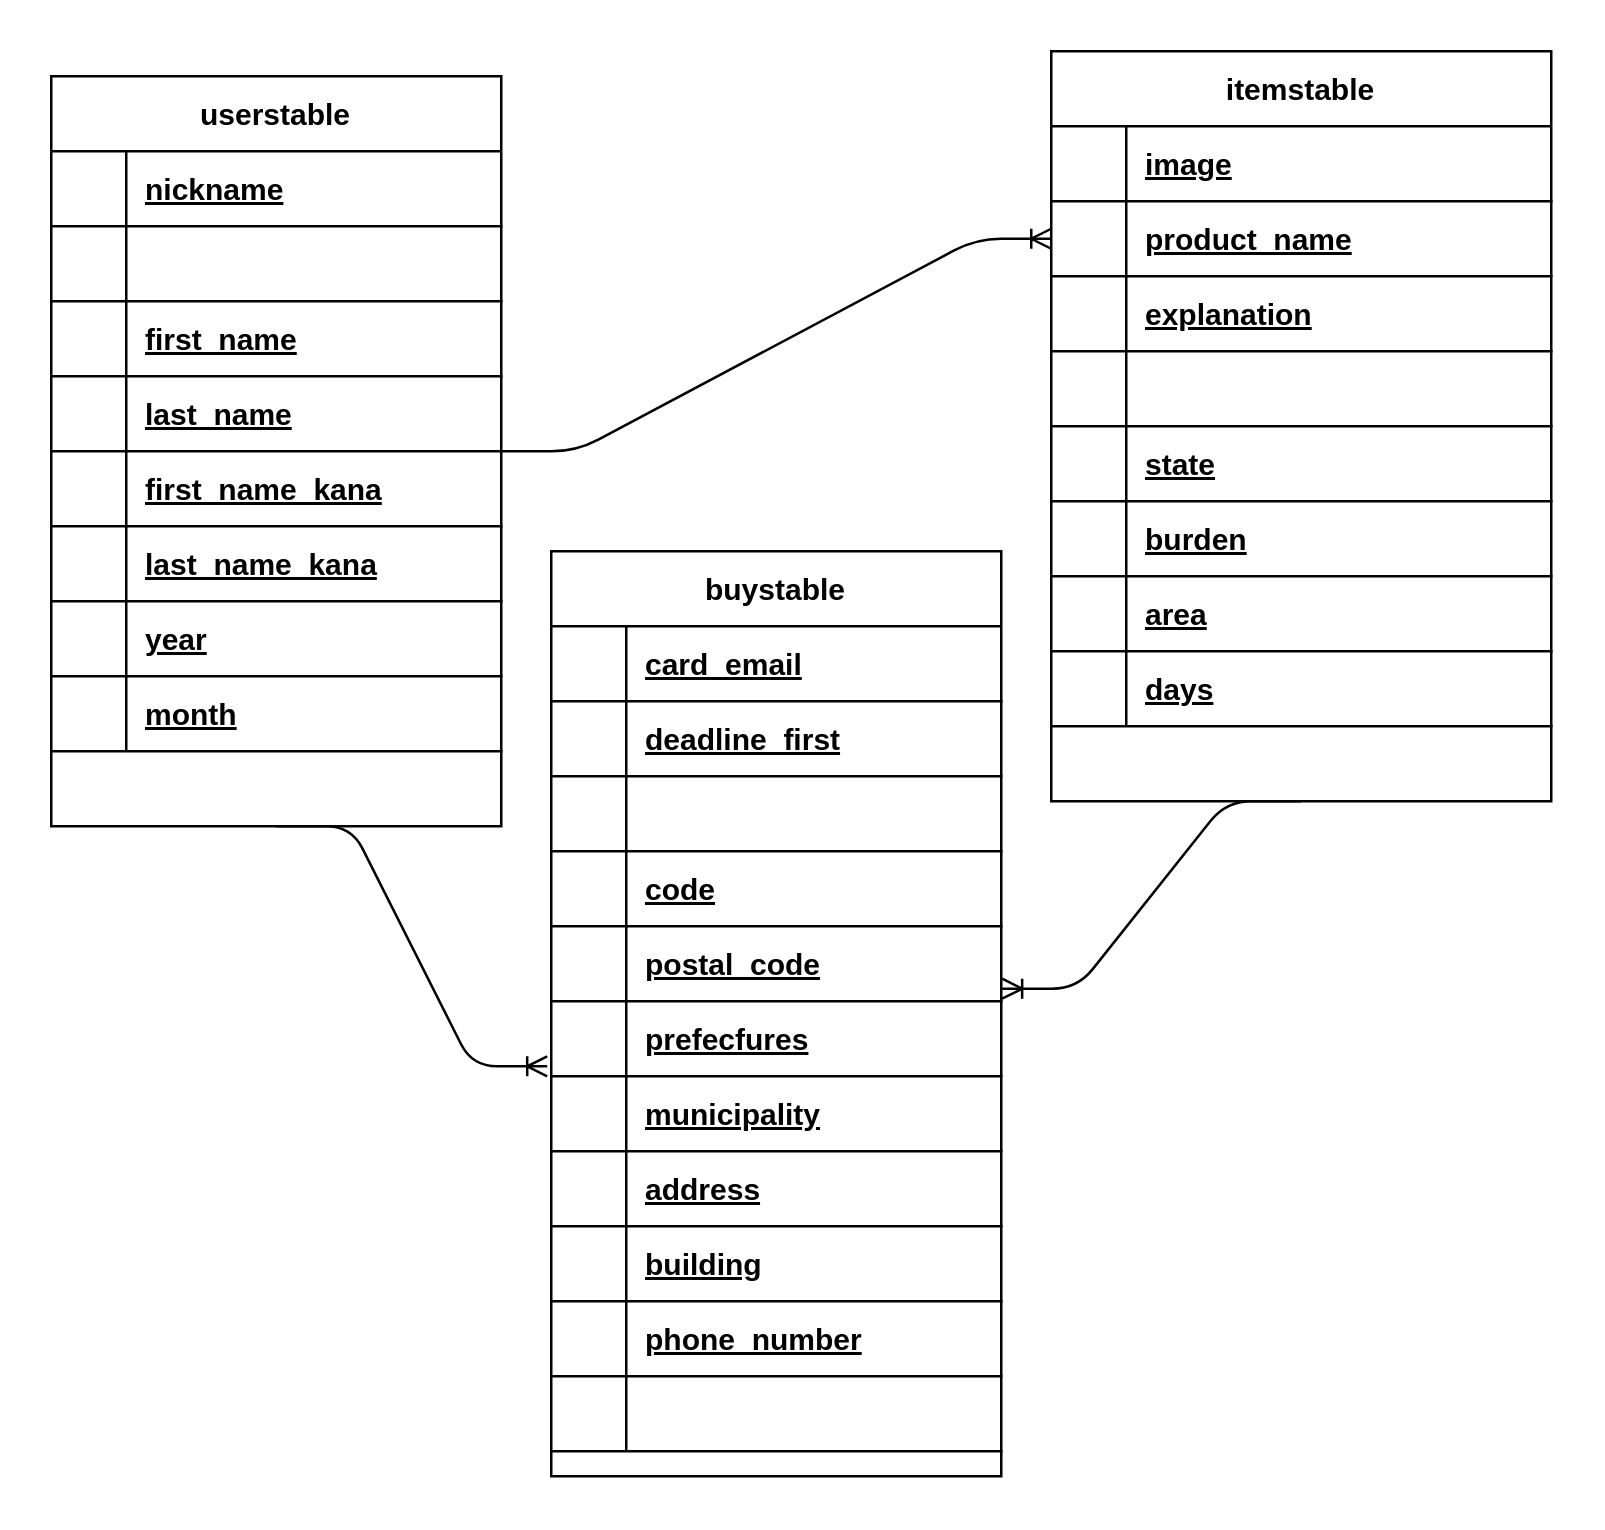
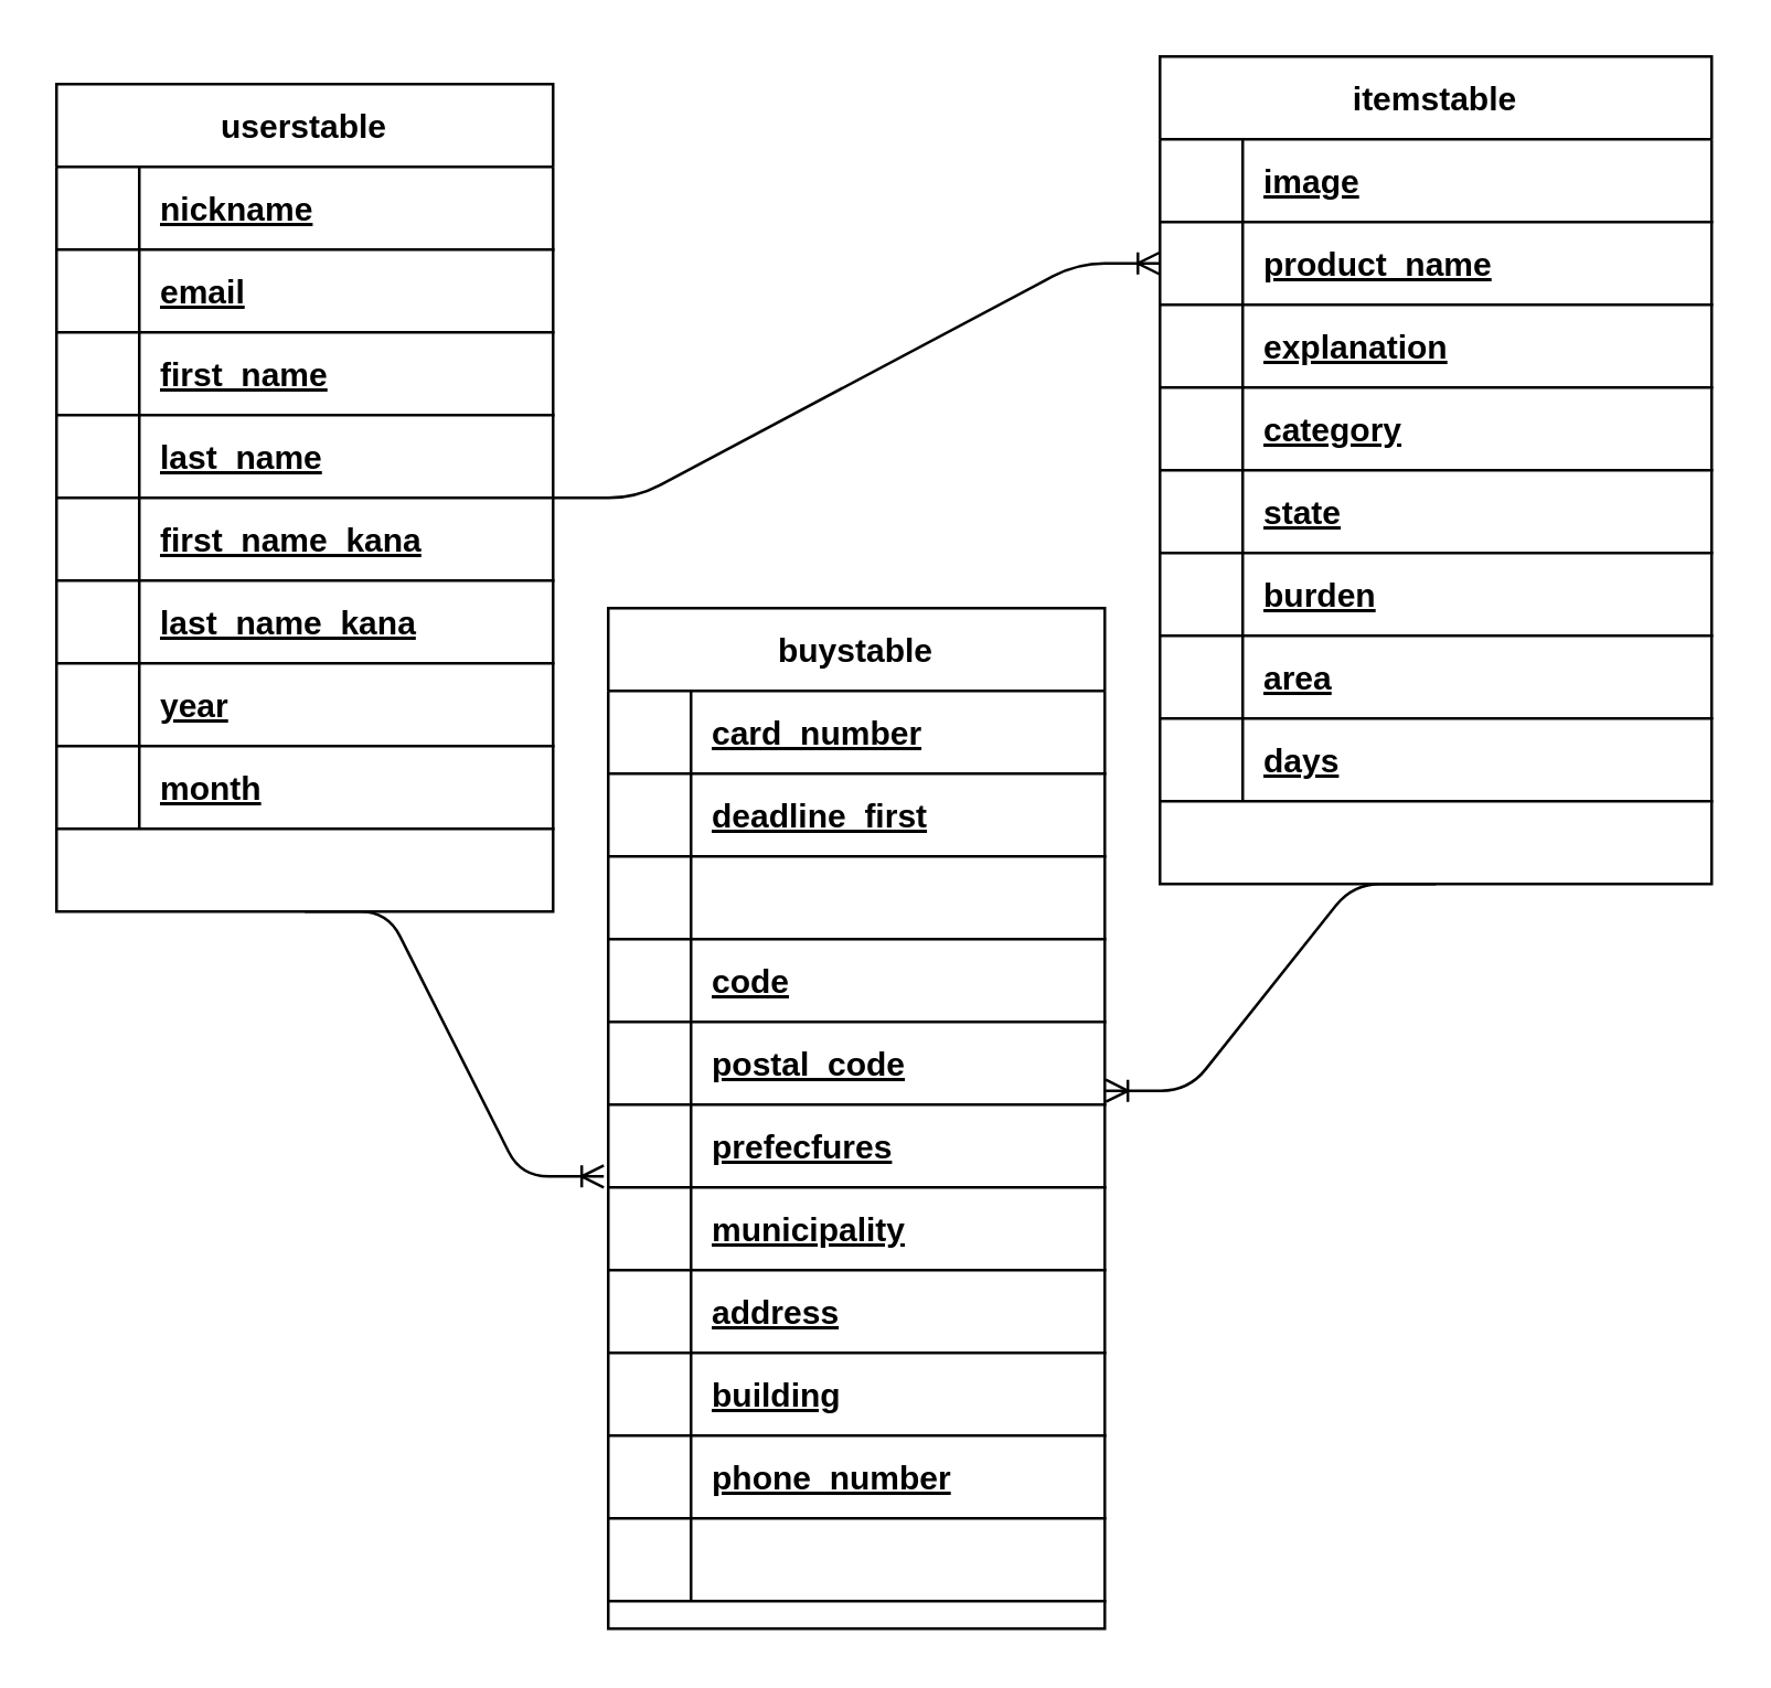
+ <mxCell id="33" value="email" style="shape=partialRectangle;connectable=0;fillColor=none;top=0;left=0;bottom=0;right=0;align=left;spacingLeft=6;fontStyle=5;overflow=hidden;" vertex="1" parent="31"><mxGeometry x="30" width="150" height="30" as="geometry" /></mxCell>
+ <mxCell id="14" value="category" style="shape=partialRectangle;connectable=0;fillColor=none;top=0;left=0;bottom=0;right=0;align=left;spacingLeft=6;fontStyle=5;overflow=hidden;" parent="12" vertex="1"><mxGeometry x="30" width="170" height="30" as="geometry" /></mxCell>
- <mxCell id="55" value="card_email" style="shape=partialRectangle;connectable=0;fillColor=none;top=0;left=0;bottom=0;right=0;align=left;spacingLeft=6;fontStyle=5;overflow=hidden;" vertex="1" parent="53"><mxGeometry x="30" width="150" height="30" as="geometry" /></mxCell>
+ <mxCell id="55" value="card_number" style="shape=partialRectangle;connectable=0;fillColor=none;top=0;left=0;bottom=0;right=0;align=left;spacingLeft=6;fontStyle=5;overflow=hidden;" vertex="1" parent="53"><mxGeometry x="30" width="150" height="30" as="geometry" /></mxCell>
